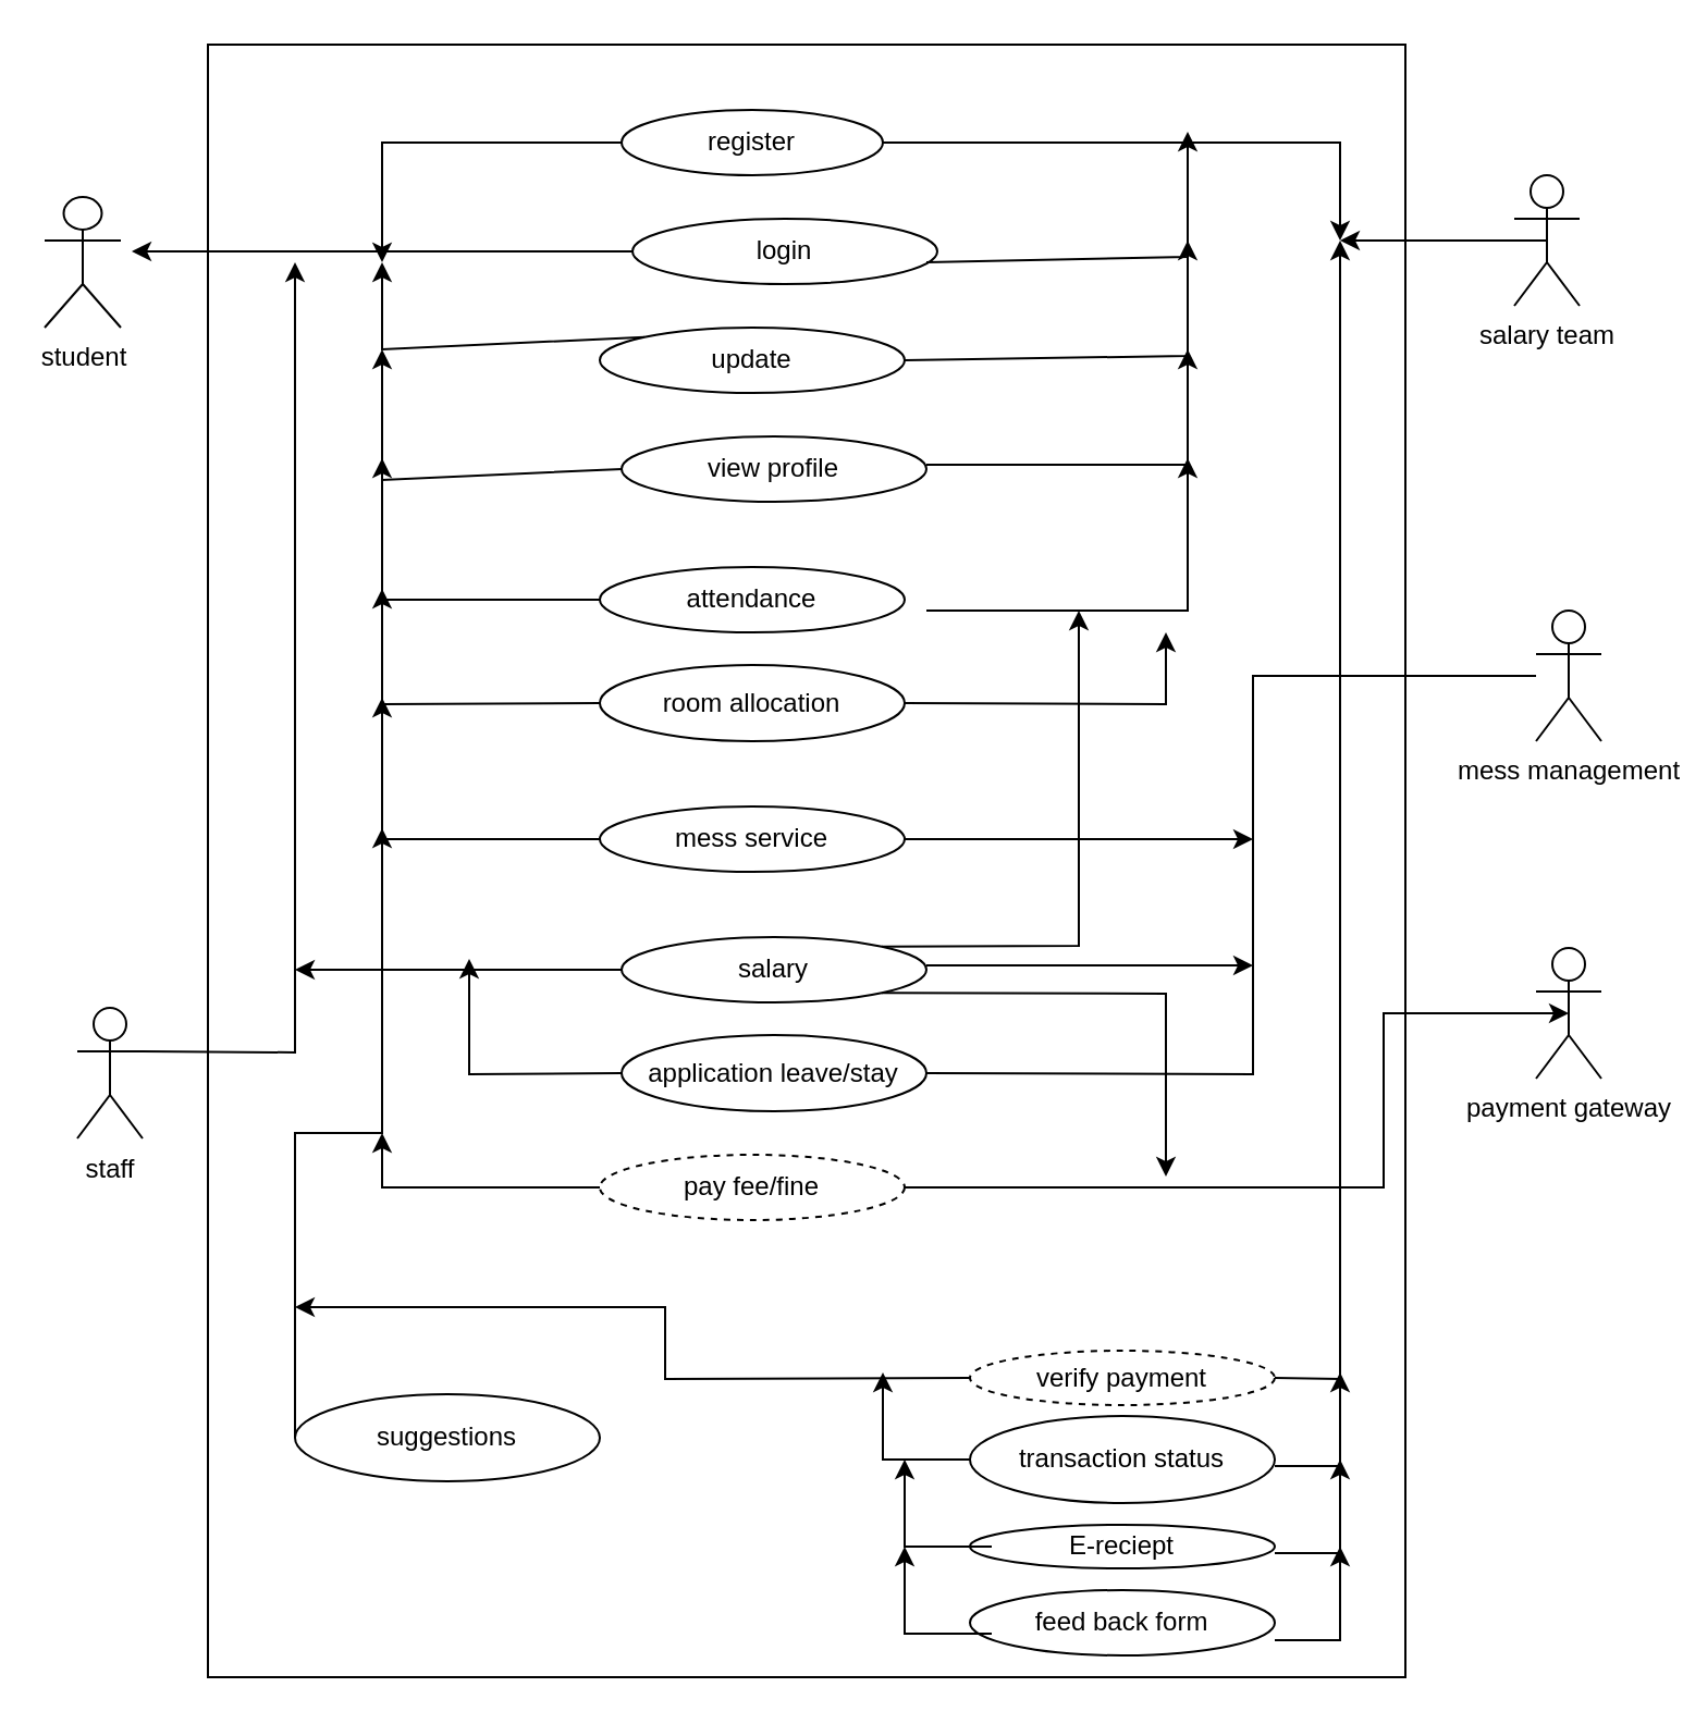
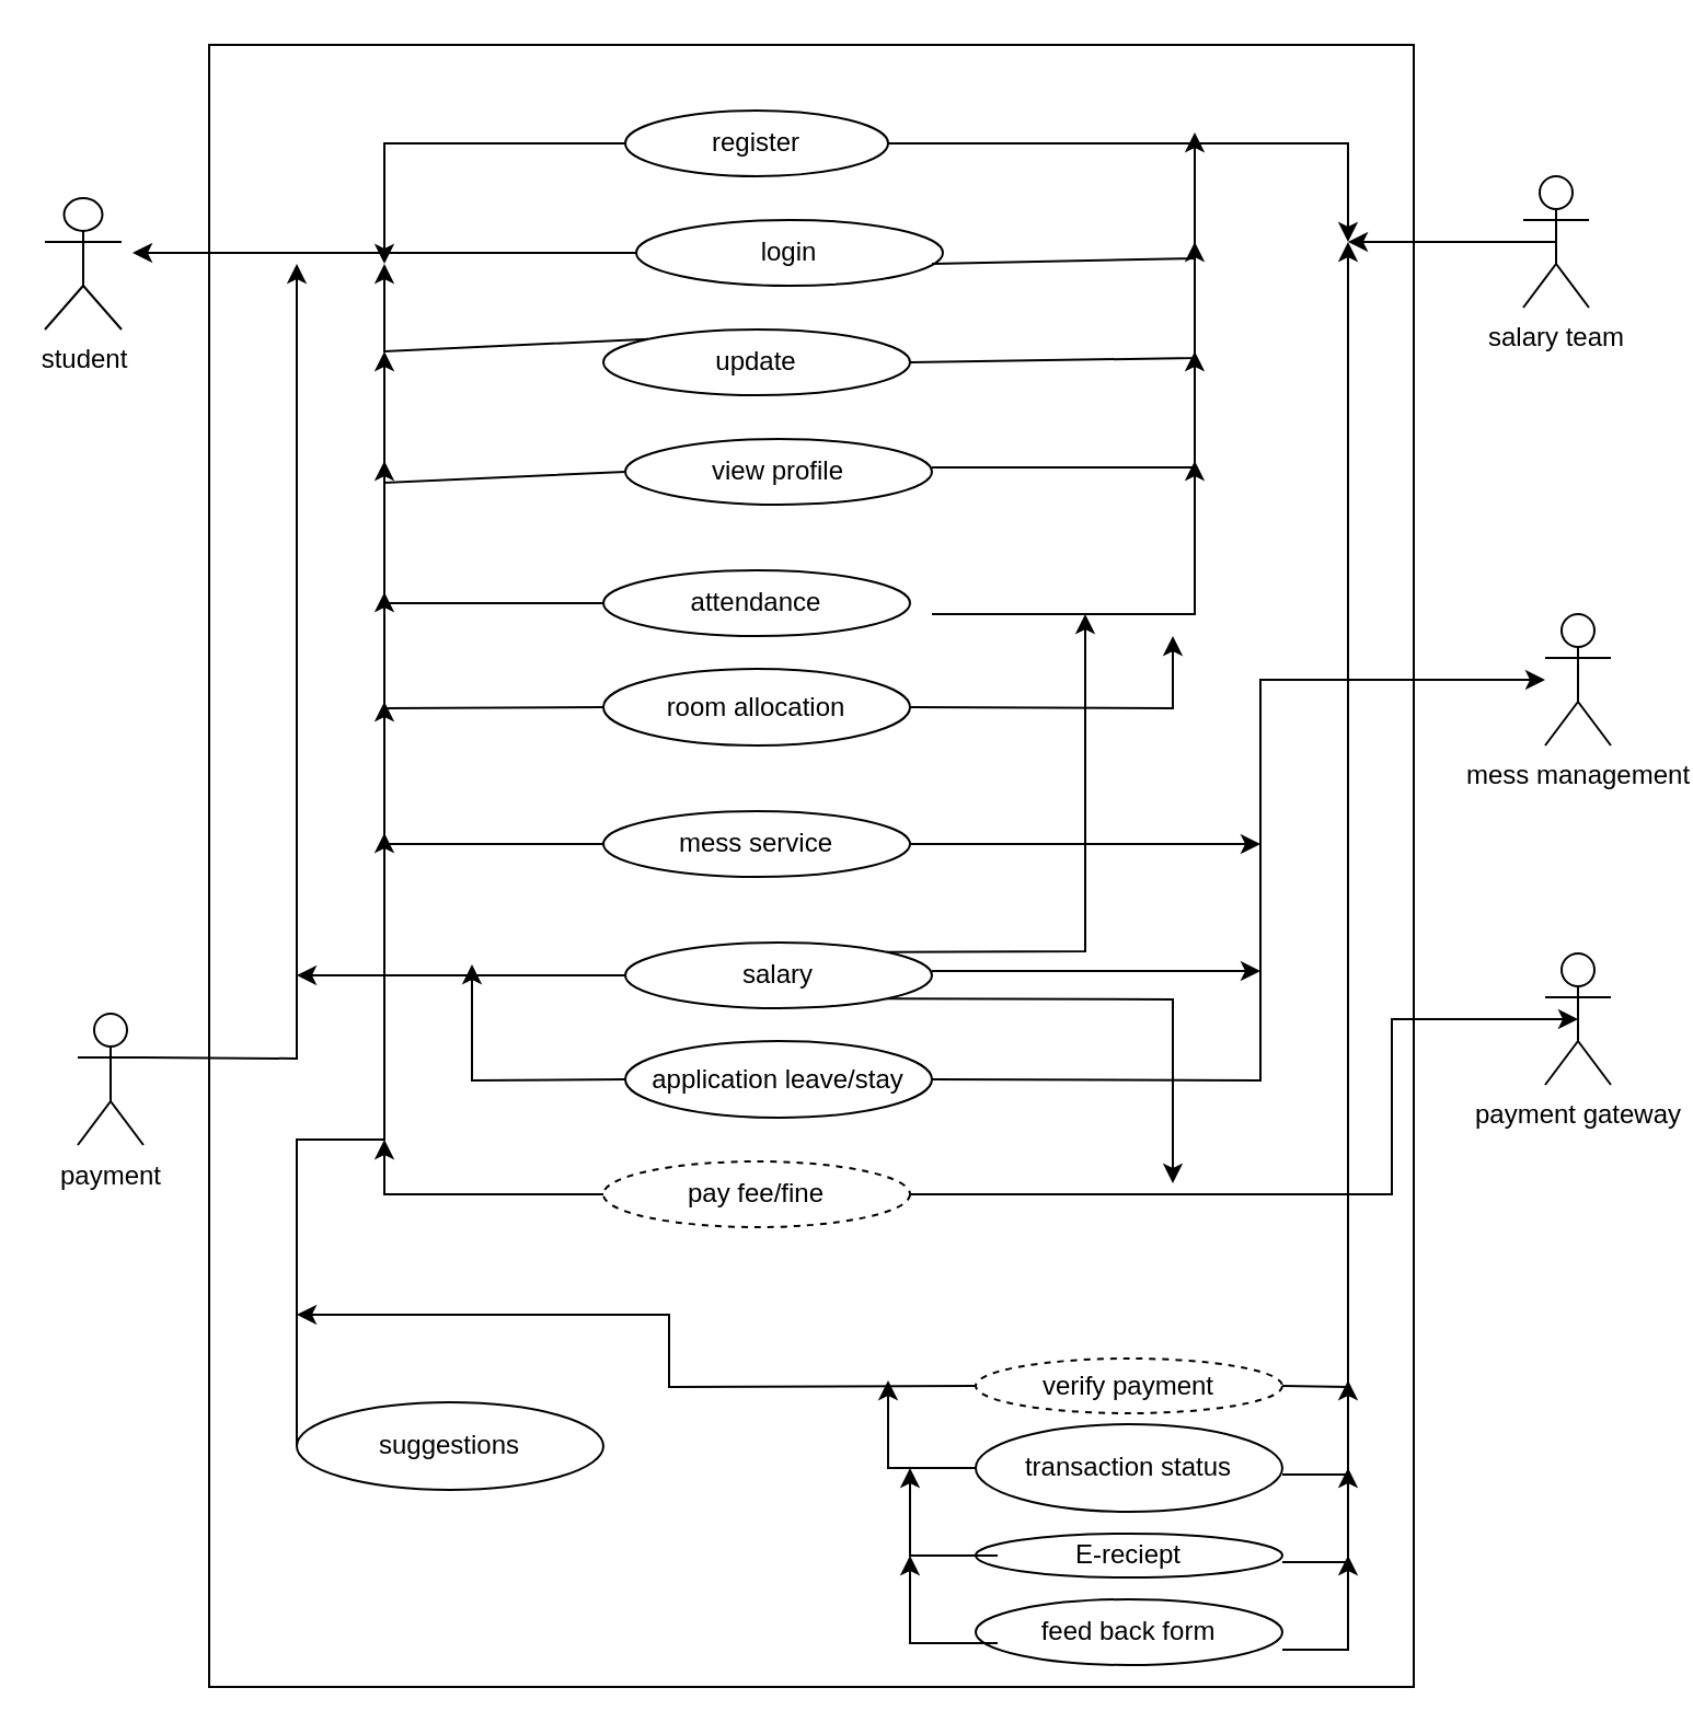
- <mxCell id="35" style="edgeStyle=none;rounded=0;orthogonalLoop=1;jettySize=auto;html=1;exitX=1;exitY=0.5;exitDx=0;exitDy=0;endArrow=none;" edge="1" parent="1" source="36" target="40"><mxGeometry relative="1" as="geometry"><Array as="points"><mxPoint x="575" y="493" /><mxPoint x="575" y="310" /></Array></mxGeometry></mxCell>
+ <mxCell id="35" style="edgeStyle=none;rounded=0;orthogonalLoop=1;jettySize=auto;html=1;exitX=1;exitY=0.5;exitDx=0;exitDy=0;" edge="1" parent="1" source="36" target="40"><mxGeometry relative="1" as="geometry"><Array as="points"><mxPoint x="575" y="493" /><mxPoint x="575" y="310" /></Array></mxGeometry></mxCell>
- <mxCell id="42" value="staff" style="shape=umlActor;verticalLabelPosition=bottom;verticalAlign=top;html=1;" vertex="1" parent="1"><mxGeometry x="35" y="462.5" width="30" height="60" as="geometry" /></mxCell>
+ <mxCell id="42" value="payment" style="shape=umlActor;verticalLabelPosition=bottom;verticalAlign=top;html=1;" vertex="1" parent="1"><mxGeometry x="35" y="462.5" width="30" height="60" as="geometry" /></mxCell>
